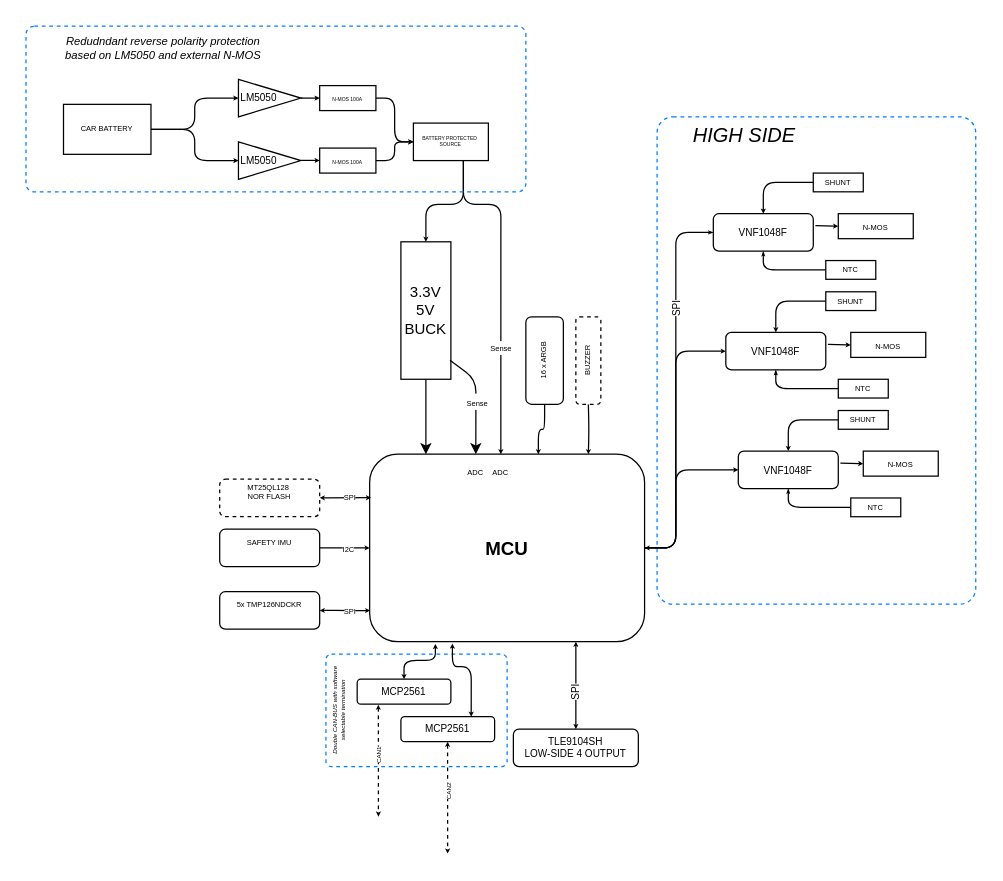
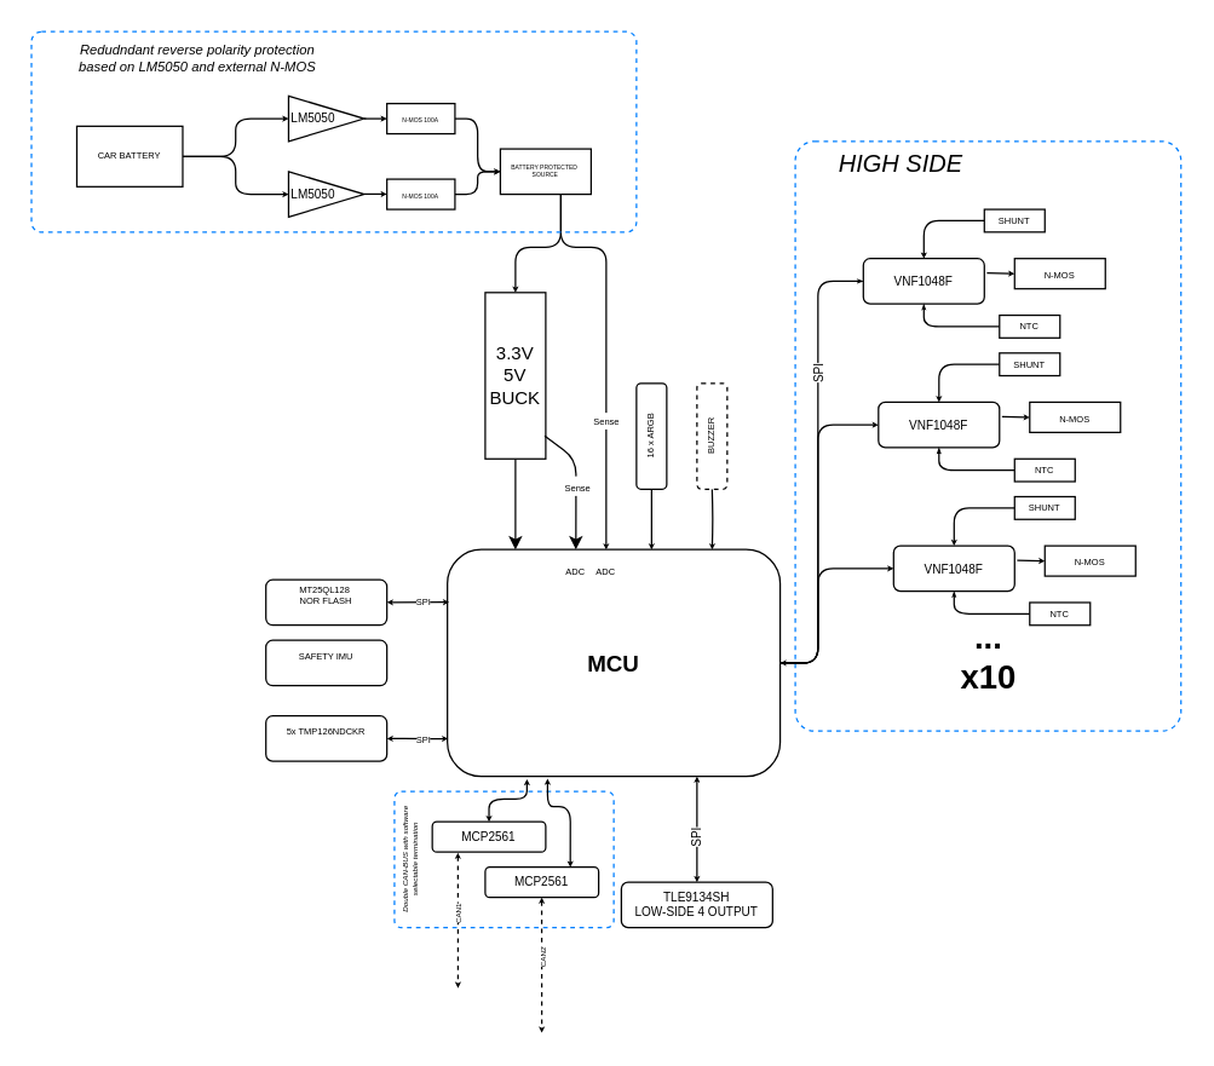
- <mxCell id="78" value="16 x ARGB" style="rounded=1;whiteSpace=wrap;html=1;shadow=0;glass=0;sketch=0;fontSize=6;strokeWidth=1;horizontal=0;" parent="1" vertex="1"><mxGeometry x="420" y="253" width="30" height="70" as="geometry" /></mxCell>
+ <mxCell id="78" value="16 x ARGB" style="rounded=1;whiteSpace=wrap;html=1;shadow=0;glass=0;sketch=0;fontSize=6;strokeWidth=1;horizontal=0;" parent="1" vertex="1"><mxGeometry x="420" y="253" width="20" height="70" as="geometry" /></mxCell>
- <mxCell id="33" value="MT25QL128&amp;nbsp;&lt;br&gt;NOR FLASH&lt;br&gt;&lt;h1 class=&quot;panel-title&quot;&gt;&lt;/h1&gt;" style="rounded=1;whiteSpace=wrap;html=1;shadow=0;glass=0;sketch=0;fontSize=6;strokeWidth=1;dashed=1;" parent="1" vertex="1"><mxGeometry x="175" y="383" width="80" height="30" as="geometry" /></mxCell>
+ <mxCell id="33" value="MT25QL128&amp;nbsp;&lt;br&gt;NOR FLASH&lt;br&gt;&lt;h1 class=&quot;panel-title&quot;&gt;&lt;/h1&gt;" style="rounded=1;whiteSpace=wrap;html=1;shadow=0;glass=0;sketch=0;fontSize=6;strokeWidth=1;" parent="1" vertex="1"><mxGeometry x="175" y="383" width="80" height="30" as="geometry" /></mxCell>
- <mxCell id="34" style="html=1;fontSize=15;startSize=1;endSize=1;strokeWidth=1;elbow=vertical;entryX=0;entryY=0.5;entryDx=0;entryDy=0;" parent="1" source="36" target="7" edge="1"><mxGeometry relative="1" as="geometry"><mxPoint x="280" y="463" as="targetPoint" /></mxGeometry></mxCell>
- <mxCell id="35" value="&lt;font style=&quot;font-size: 6px;&quot;&gt;I2C&lt;/font&gt;" style="edgeLabel;html=1;align=center;verticalAlign=middle;resizable=0;points=[];fontSize=6;horizontal=1;" parent="34" vertex="1" connectable="0"><mxGeometry x="0.254" y="-1" relative="1" as="geometry"><mxPoint x="-3" as="offset" /></mxGeometry></mxCell>
+ <mxCell id="60" value="&lt;span style=&quot;font-size: 22px&quot;&gt;&lt;b&gt;... x10&lt;br&gt;&lt;br&gt;&lt;/b&gt;&lt;/span&gt;" style="text;html=1;strokeColor=none;fillColor=none;align=center;verticalAlign=middle;whiteSpace=wrap;rounded=0;shadow=0;glass=0;dashed=1;sketch=0;fontSize=8;" parent="1" vertex="1"><mxGeometry x="622.5" y="433" width="60" height="30" as="geometry" /></mxCell>
- <mxCell id="64" value="&lt;font style=&quot;font-size: 8px&quot;&gt;TLE9104SH&lt;br&gt;LOW-SIDE 4 OUTPUT&lt;br&gt;&lt;/font&gt;" style="rounded=1;whiteSpace=wrap;html=1;shadow=0;glass=0;sketch=0;fontSize=6;strokeWidth=1;" parent="1" vertex="1"><mxGeometry x="410" y="583" width="100" height="30" as="geometry" /></mxCell>
+ <mxCell id="64" value="&lt;font style=&quot;font-size: 8px&quot;&gt;TLE9134SH&lt;br&gt;LOW-SIDE 4 OUTPUT&lt;br&gt;&lt;/font&gt;" style="rounded=1;whiteSpace=wrap;html=1;shadow=0;glass=0;sketch=0;fontSize=6;strokeWidth=1;" parent="1" vertex="1"><mxGeometry x="410" y="583" width="100" height="30" as="geometry" /></mxCell>
